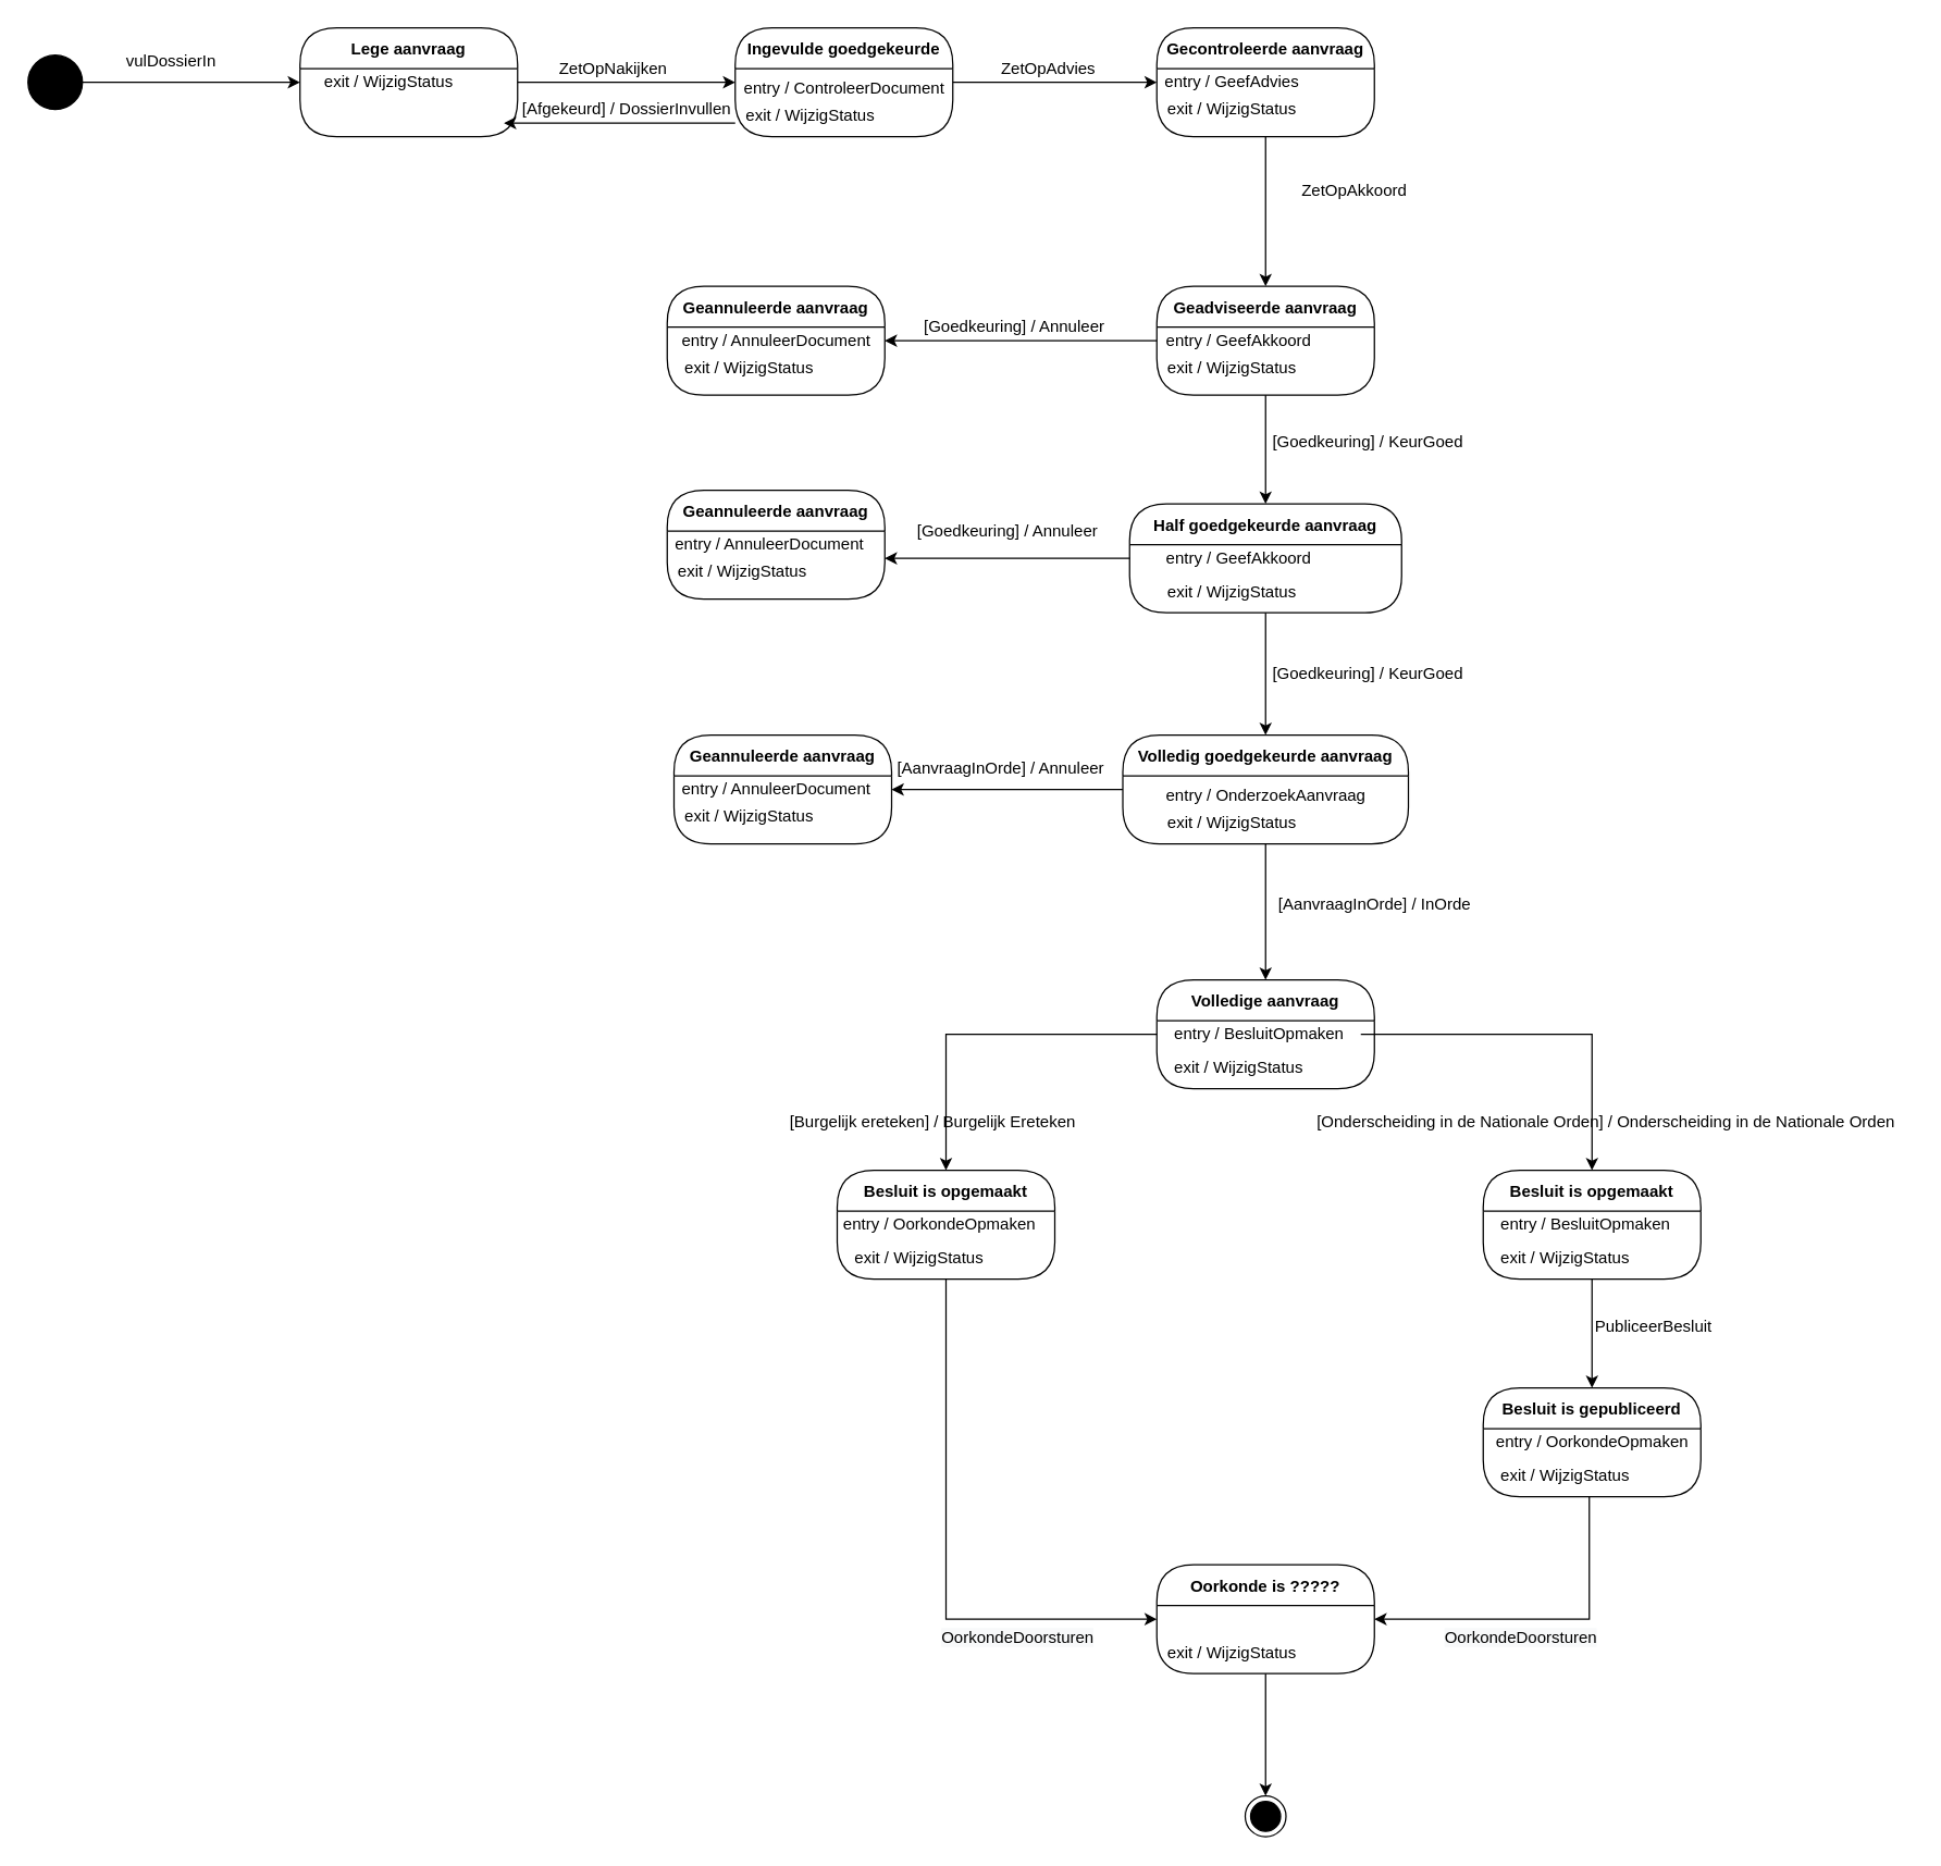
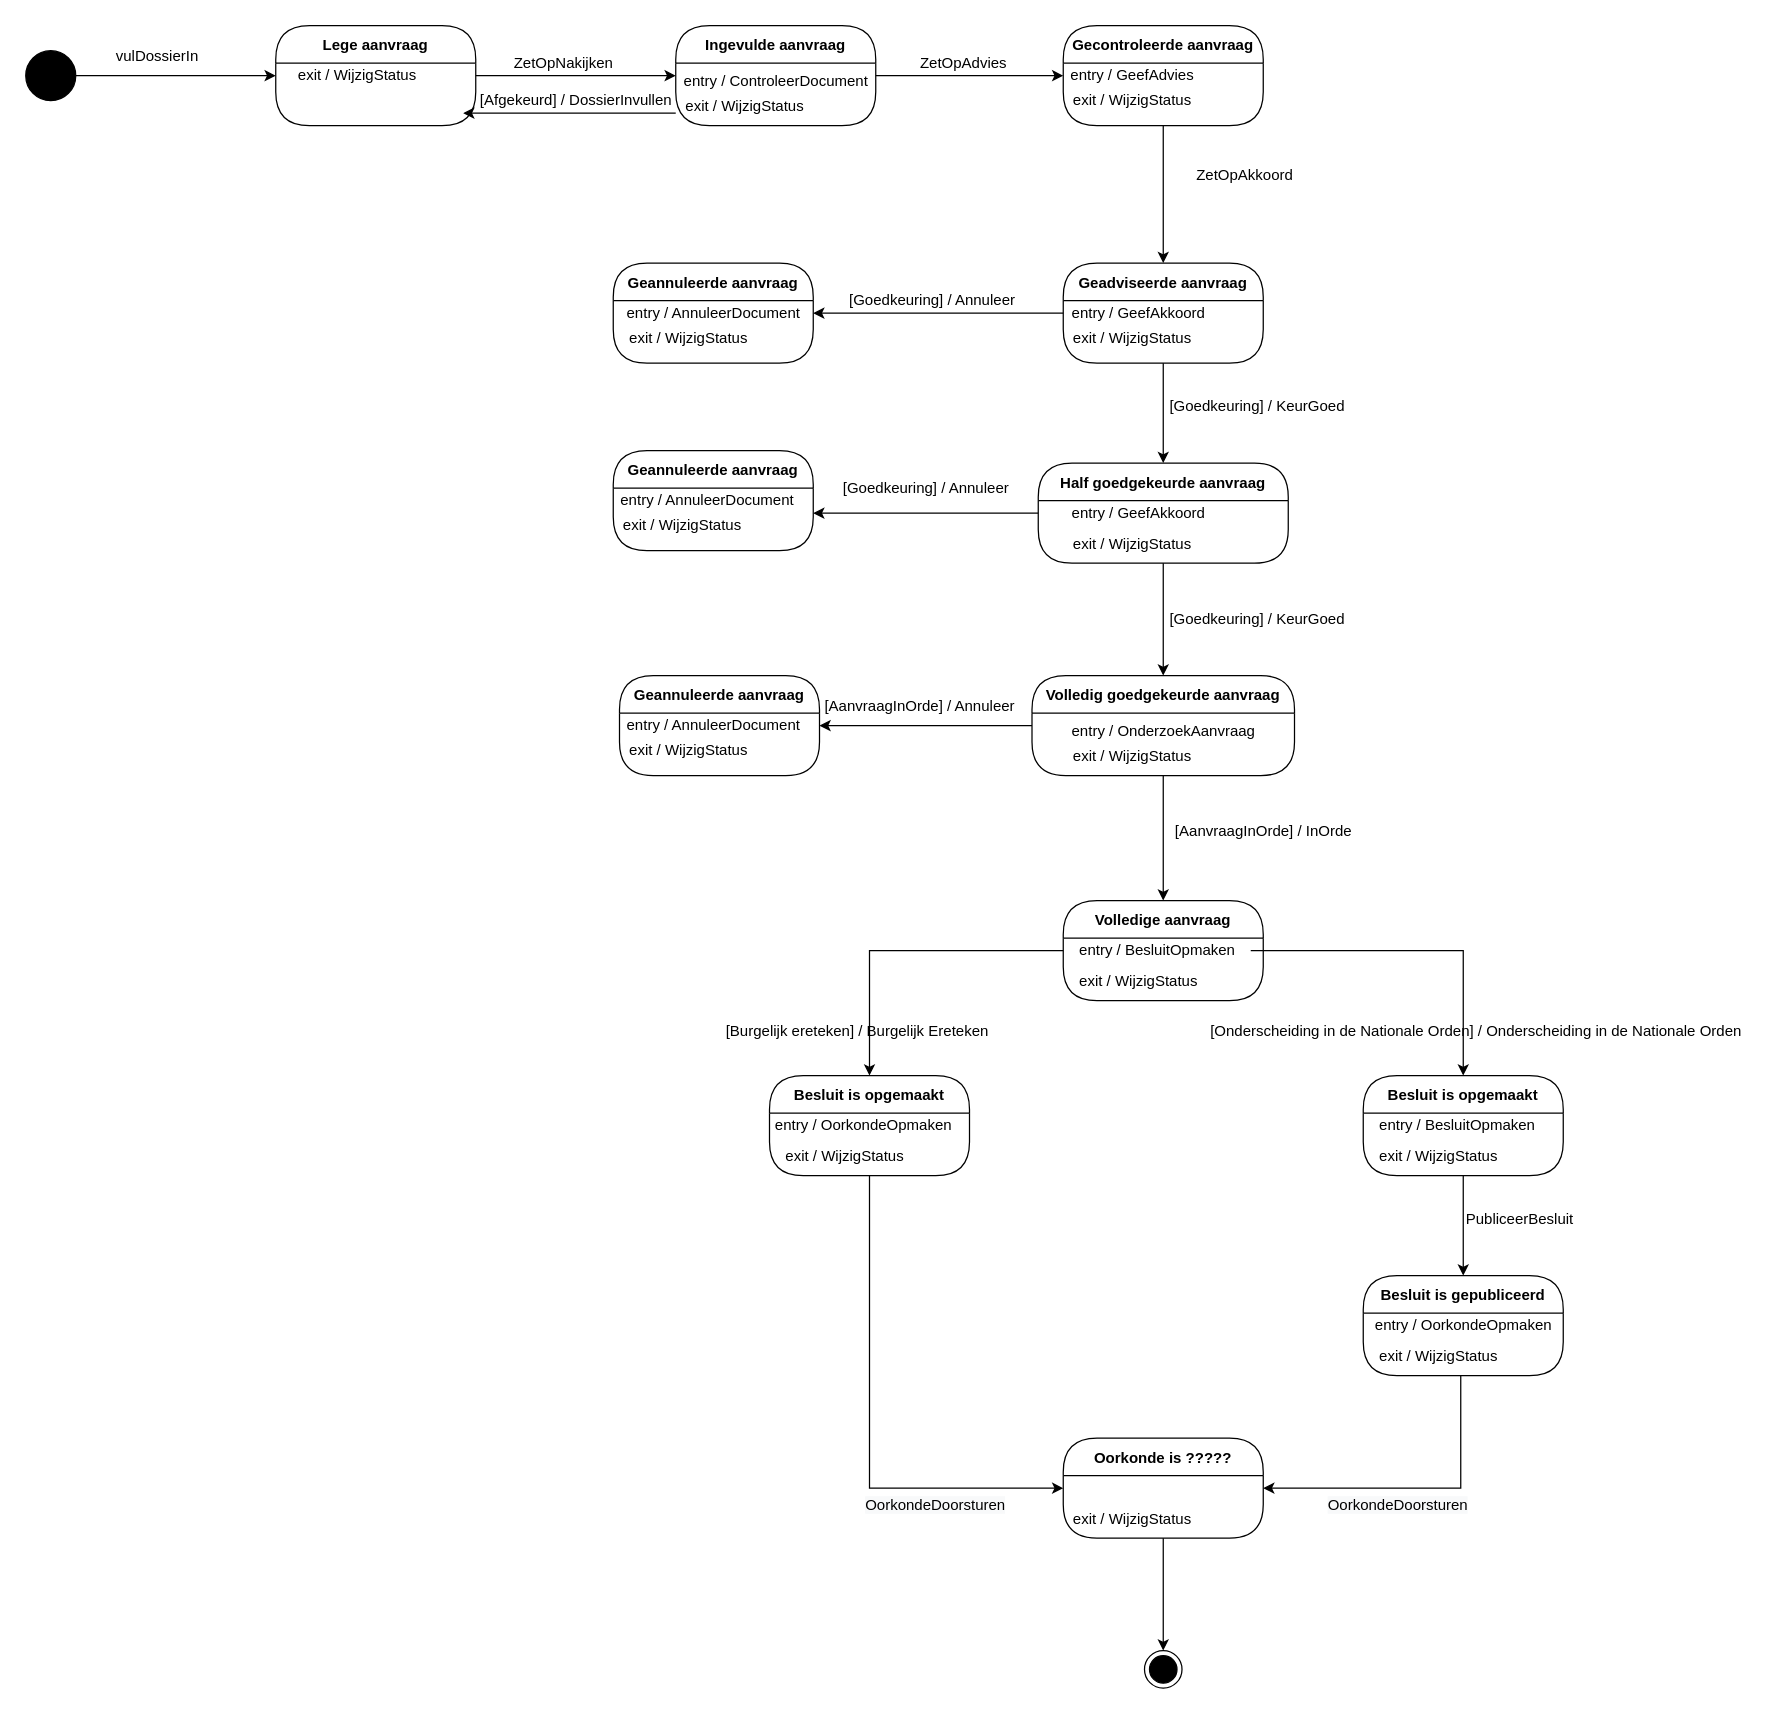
- <mxCell id="10" value="Ingevulde goedgekeurde" style="swimlane;fontStyle=1;align=center;verticalAlign=middle;childLayout=stackLayout;horizontal=1;startSize=30;horizontalStack=0;resizeParent=0;resizeLast=1;container=0;fontColor=#000000;collapsible=0;rounded=1;arcSize=30;strokeColor=#000000;fillColor=none;swimlaneFillColor=none;dropTarget=0;" parent="1" vertex="1"><mxGeometry x="540" y="20" width="160" height="80" as="geometry" /></mxCell>
+ <mxCell id="10" value="Ingevulde aanvraag" style="swimlane;fontStyle=1;align=center;verticalAlign=middle;childLayout=stackLayout;horizontal=1;startSize=30;horizontalStack=0;resizeParent=0;resizeLast=1;container=0;fontColor=#000000;collapsible=0;rounded=1;arcSize=30;strokeColor=#000000;fillColor=none;swimlaneFillColor=none;dropTarget=0;" parent="1" vertex="1"><mxGeometry x="540" y="20" width="160" height="80" as="geometry" /></mxCell>
